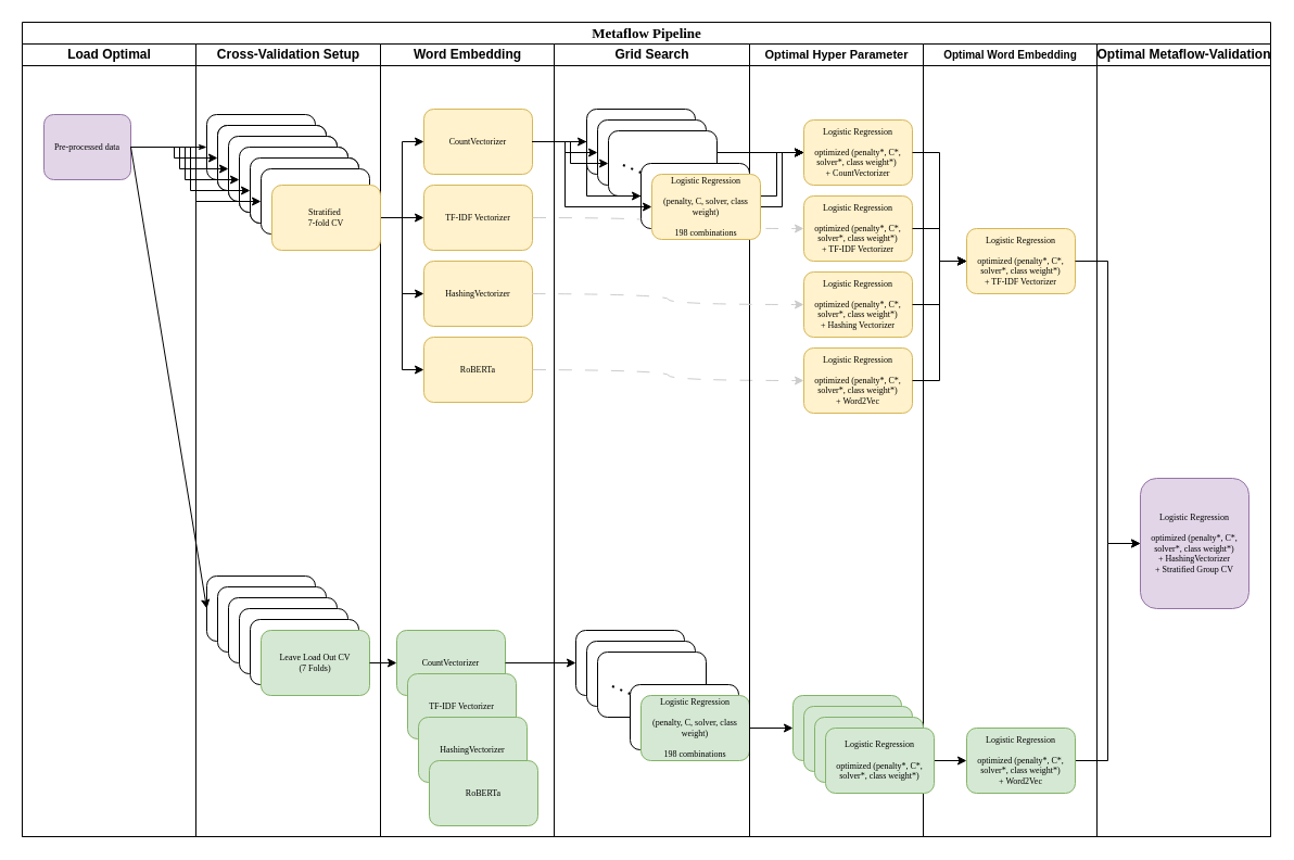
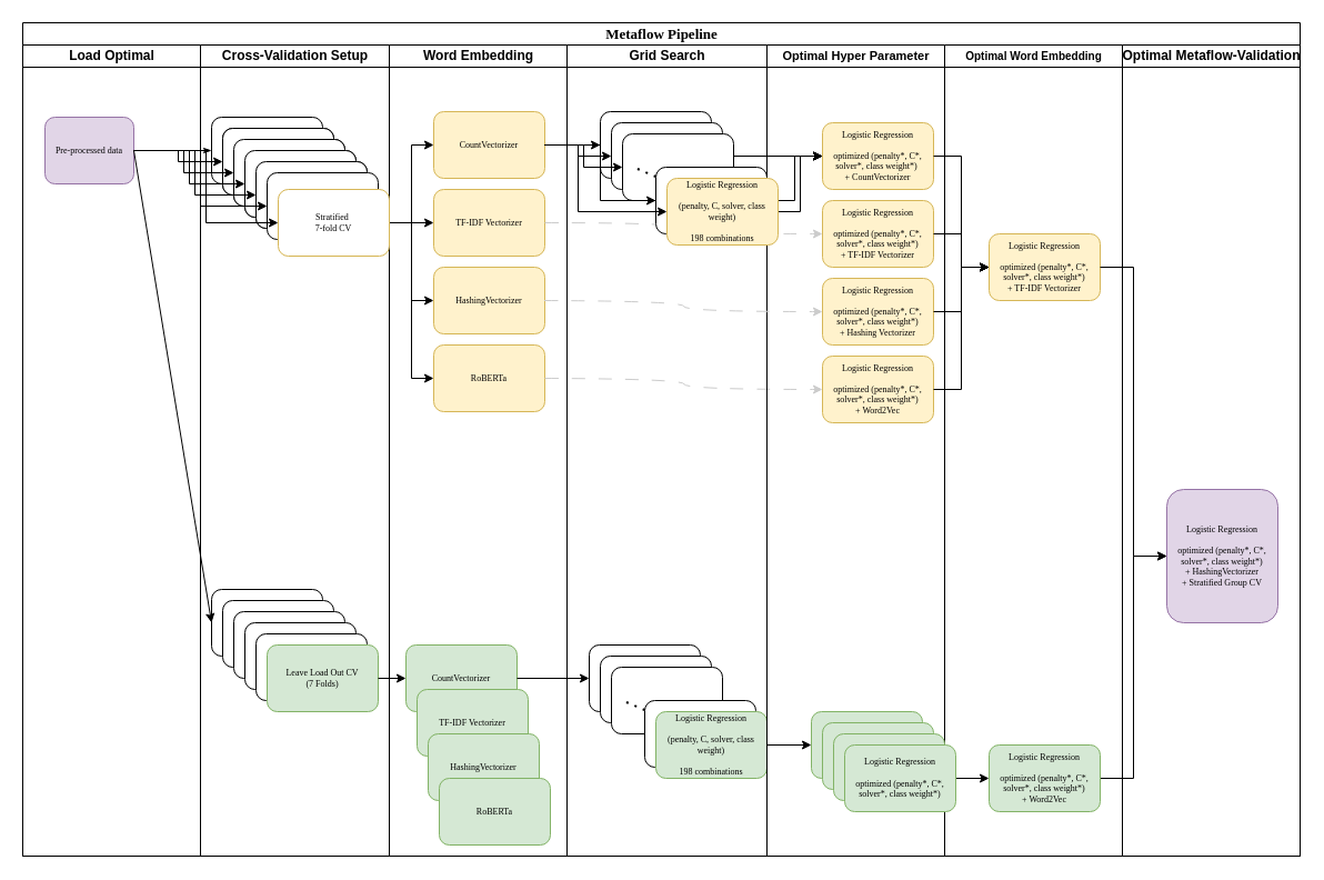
+ <mxCell id="90" style="edgeStyle=orthogonalEdgeStyle;rounded=0;orthogonalLoop=1;jettySize=auto;html=1;exitX=1;exitY=0.5;exitDx=0;exitDy=0;entryX=0;entryY=0.5;entryDx=0;entryDy=0;" parent="1" source="4" target="89" edge="1"><mxGeometry relative="1" as="geometry" /></mxCell>
- <mxCell id="89" value="Stratified&amp;nbsp;&lt;div&gt;7-fold CV&lt;/div&gt;" style="rounded=1;whiteSpace=wrap;html=1;shadow=0;labelBackgroundColor=none;strokeWidth=1;fontFamily=Verdana;fontSize=8;align=center;fillColor=#fff2cc;strokeColor=#d6b656;" parent="1" vertex="1"><mxGeometry x="250" y="170" width="100" height="60" as="geometry" /></mxCell>
+ <mxCell id="89" value="Stratified&amp;nbsp;&lt;div&gt;7-fold CV&lt;/div&gt;" style="rounded=1;whiteSpace=wrap;html=1;shadow=0;labelBackgroundColor=none;strokeWidth=1;fontFamily=Verdana;fontSize=8;align=center;fillColor=#ffffff;strokeColor=#d6b656;" parent="1" vertex="1"><mxGeometry x="250" y="170" width="100" height="60" as="geometry" /></mxCell>
